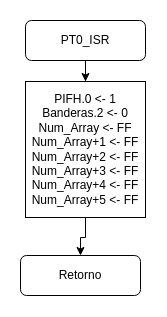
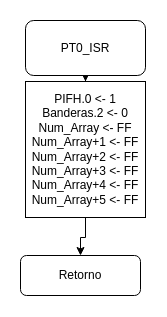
- <mxCell id="3" value="PT0_ISR" style="rounded=1;whiteSpace=wrap;html=1;" vertex="1" parent="1"><mxGeometry x="25" y="20" width="120" height="40" as="geometry" /></mxCell>
+ <mxCell id="3" value="PT0_ISR" style="rounded=1;whiteSpace=wrap;html=1;" vertex="1" parent="1"><mxGeometry x="25" y="20" width="120" height="55" as="geometry" /></mxCell>
